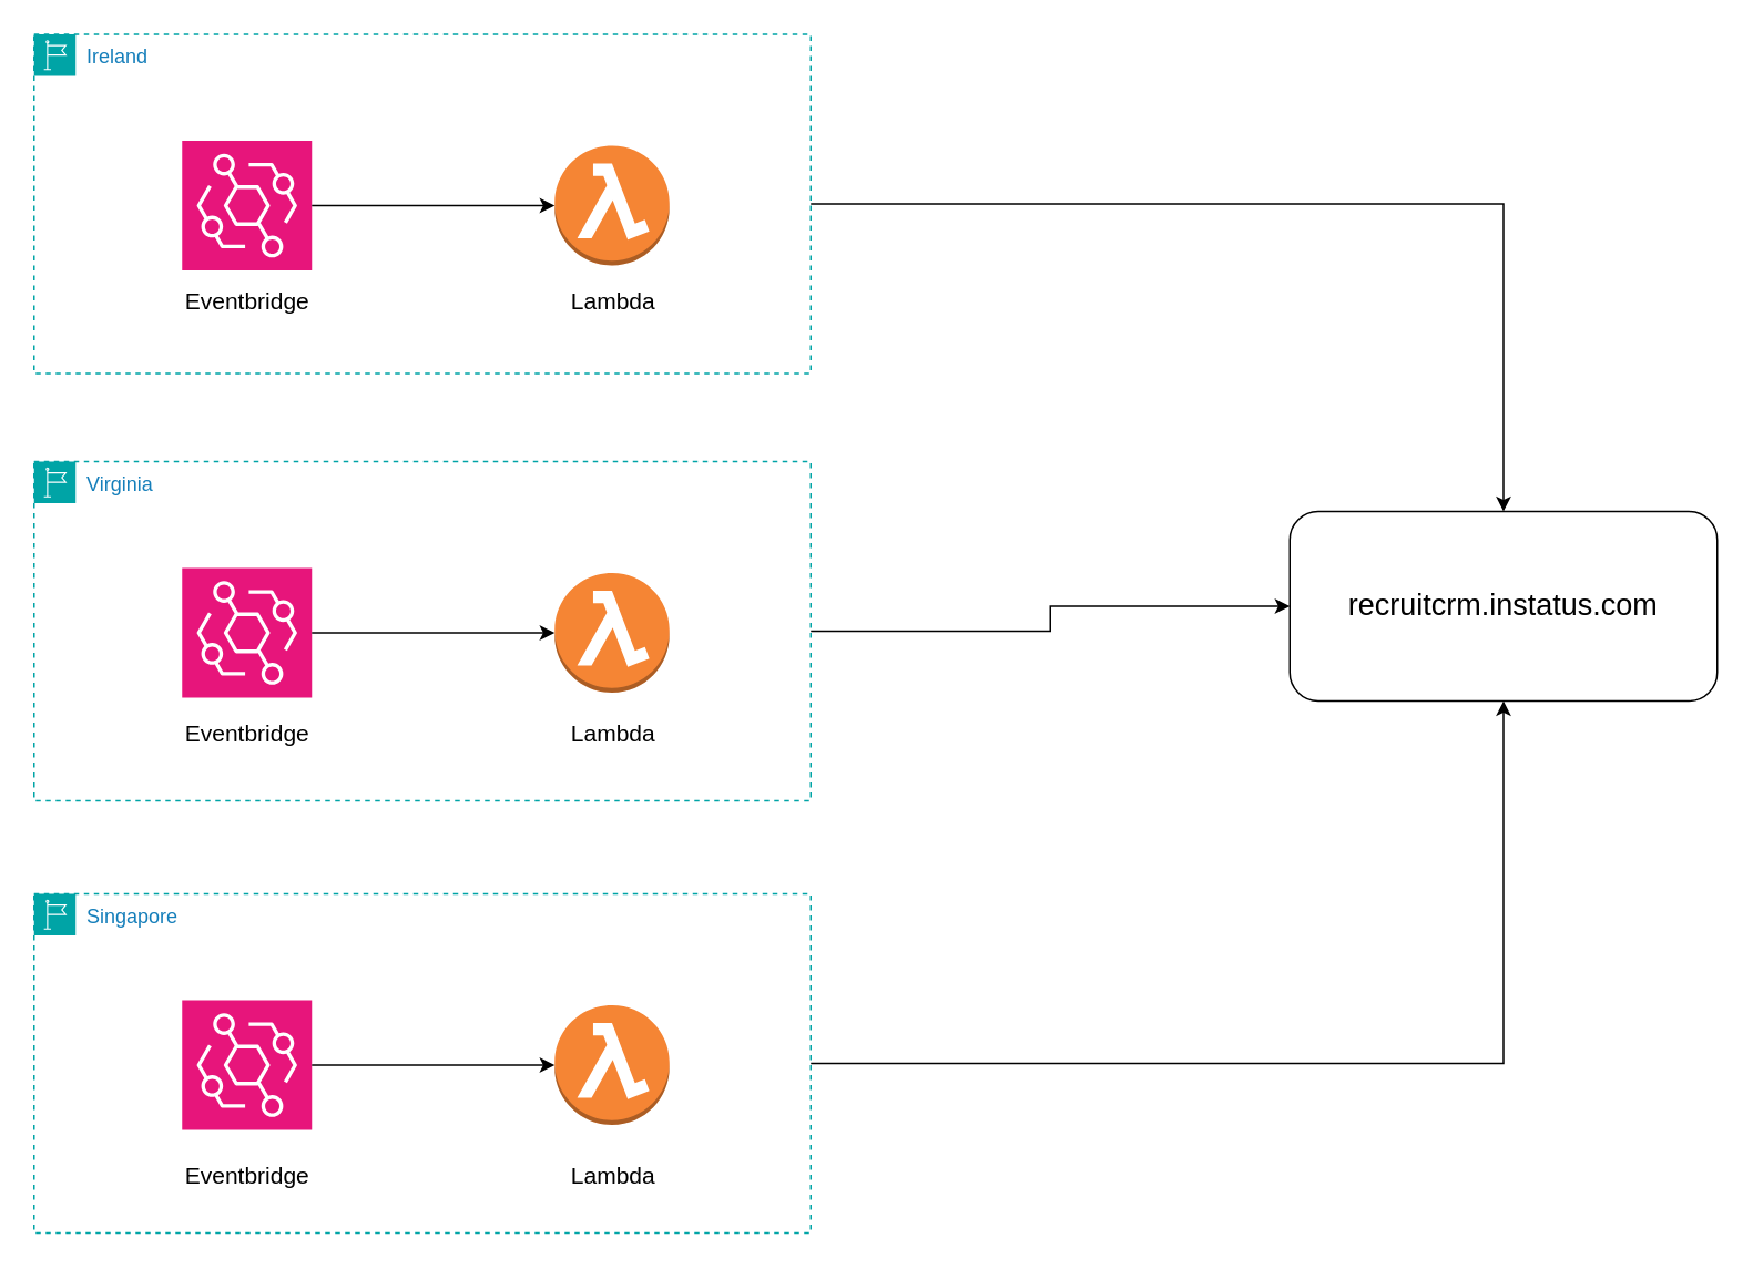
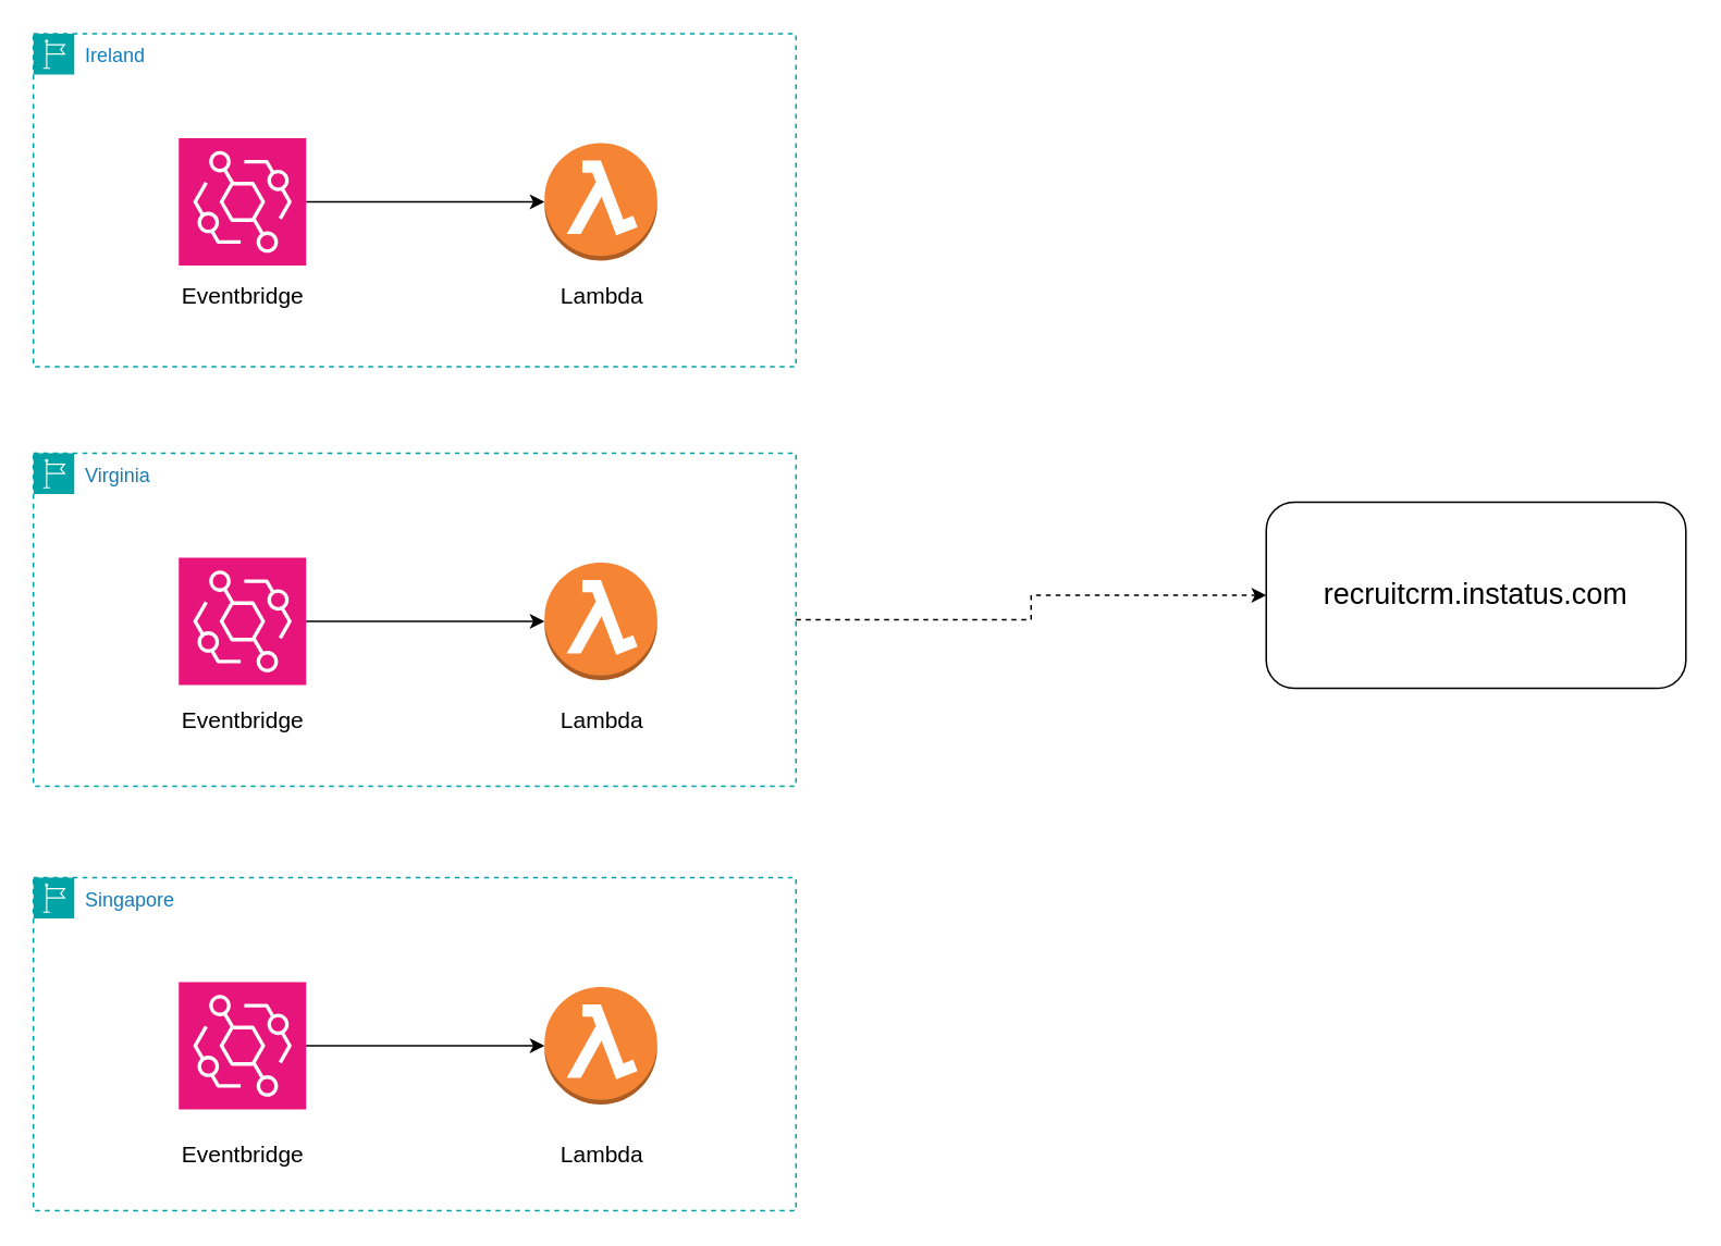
- <mxCell id="2" style="edgeStyle=orthogonalEdgeStyle;rounded=0;orthogonalLoop=1;jettySize=auto;html=1;" edge="1" parent="1" source="3" target="23"><mxGeometry relative="1" as="geometry" /></mxCell>
- <mxCell id="9" style="edgeStyle=orthogonalEdgeStyle;rounded=0;orthogonalLoop=1;jettySize=auto;html=1;" edge="1" parent="1" source="10" target="23"><mxGeometry relative="1" as="geometry" /></mxCell>
+ <mxCell id="9" style="edgeStyle=orthogonalEdgeStyle;rounded=0;orthogonalLoop=1;jettySize=auto;html=1;dashed=1;" edge="1" parent="1" source="10" target="23"><mxGeometry relative="1" as="geometry" /></mxCell>
- <mxCell id="16" style="edgeStyle=orthogonalEdgeStyle;rounded=0;orthogonalLoop=1;jettySize=auto;html=1;entryX=0.5;entryY=1;entryDx=0;entryDy=0;" edge="1" parent="1" source="17" target="23"><mxGeometry relative="1" as="geometry" /></mxCell>
